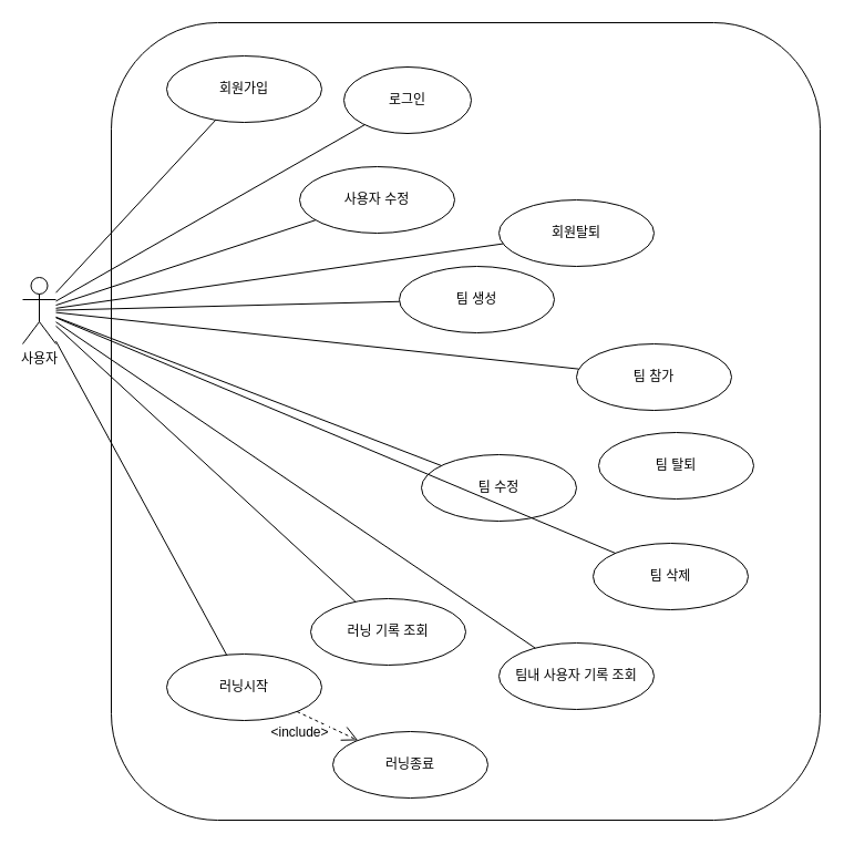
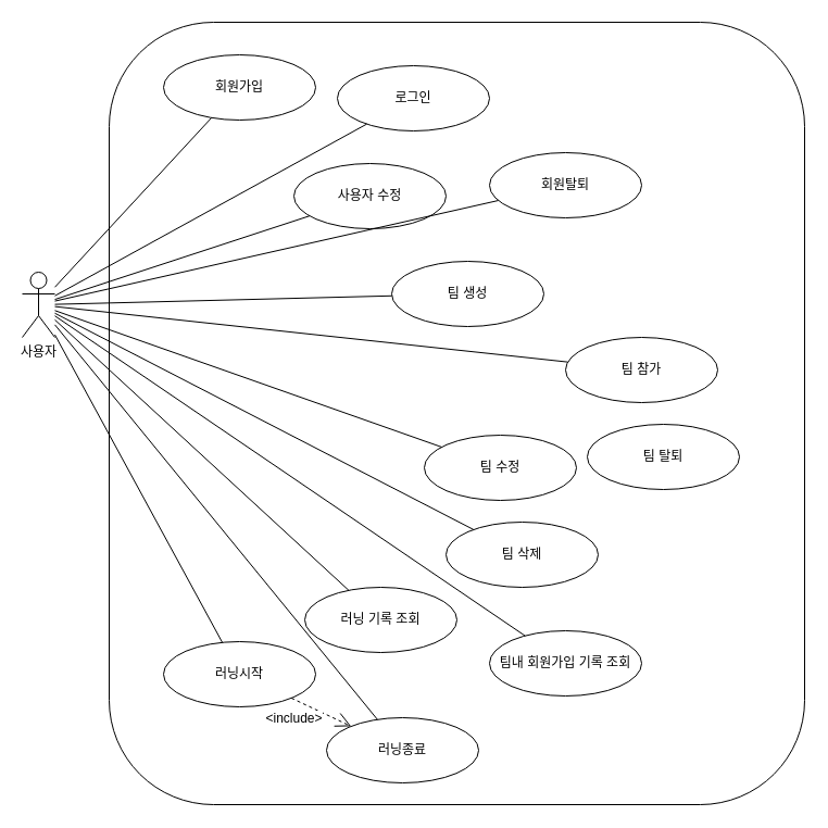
- <mxCell id="14" value="로그인" style="ellipse;whiteSpace=wrap;html=1;" vertex="1" parent="1"><mxGeometry x="310" y="60" width="115" height="60" as="geometry" /></mxCell>
+ <mxCell id="14" value="로그인" style="ellipse;whiteSpace=wrap;html=1;" vertex="1" parent="1"><mxGeometry x="310" y="60" width="140" height="60" as="geometry" /></mxCell>
- <mxCell id="12" value="회원탈퇴" style="ellipse;whiteSpace=wrap;html=1;" vertex="1" parent="1"><mxGeometry x="450" y="180" width="140" height="60" as="geometry" /></mxCell>
+ <mxCell id="12" value="회원탈퇴" style="ellipse;whiteSpace=wrap;html=1;" vertex="1" parent="1"><mxGeometry x="450" y="140" width="140" height="60" as="geometry" /></mxCell>
- <mxCell id="4" value="팀 수정" style="ellipse;whiteSpace=wrap;html=1;" vertex="1" parent="1"><mxGeometry x="380" y="410" width="140" height="60" as="geometry" /></mxCell>
+ <mxCell id="4" value="팀 수정" style="ellipse;whiteSpace=wrap;html=1;" vertex="1" parent="1"><mxGeometry x="390" y="400" width="140" height="60" as="geometry" /></mxCell>
+ <mxCell id="30" value="" style="endArrow=none;html=1;" edge="1" parent="1" source="16" target="10"><mxGeometry width="50" height="50" relative="1" as="geometry"><mxPoint x="240" y="360" as="sourcePoint" /><mxPoint x="290" y="310" as="targetPoint" /></mxGeometry></mxCell>
- <mxCell id="7" value="팀 삭제" style="ellipse;whiteSpace=wrap;html=1;" vertex="1" parent="1"><mxGeometry x="535" y="490" width="140" height="60" as="geometry" /></mxCell>
+ <mxCell id="7" value="팀 삭제" style="ellipse;whiteSpace=wrap;html=1;" vertex="1" parent="1"><mxGeometry x="410" y="480" width="140" height="60" as="geometry" /></mxCell>
- <mxCell id="3" value="팀내 사용자 기록 조회" style="ellipse;whiteSpace=wrap;html=1;" vertex="1" parent="1"><mxGeometry x="450" y="580" width="140" height="60" as="geometry" /></mxCell>
+ <mxCell id="3" value="팀내 회원가입 기록 조회" style="ellipse;whiteSpace=wrap;html=1;" vertex="1" parent="1"><mxGeometry x="450" y="580" width="140" height="60" as="geometry" /></mxCell>
